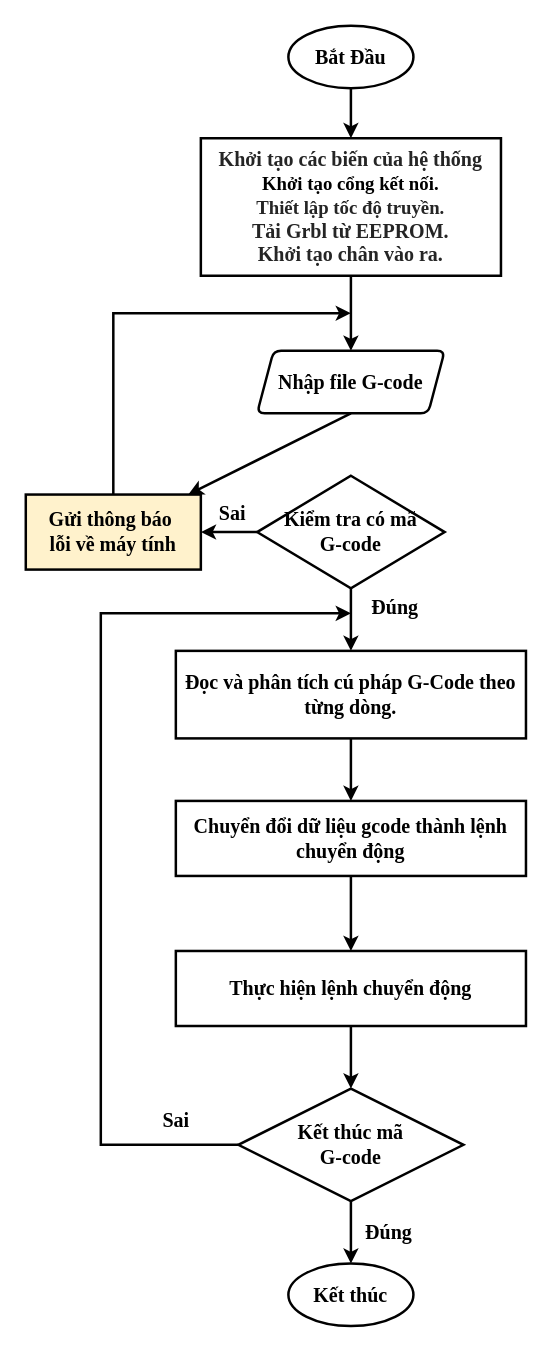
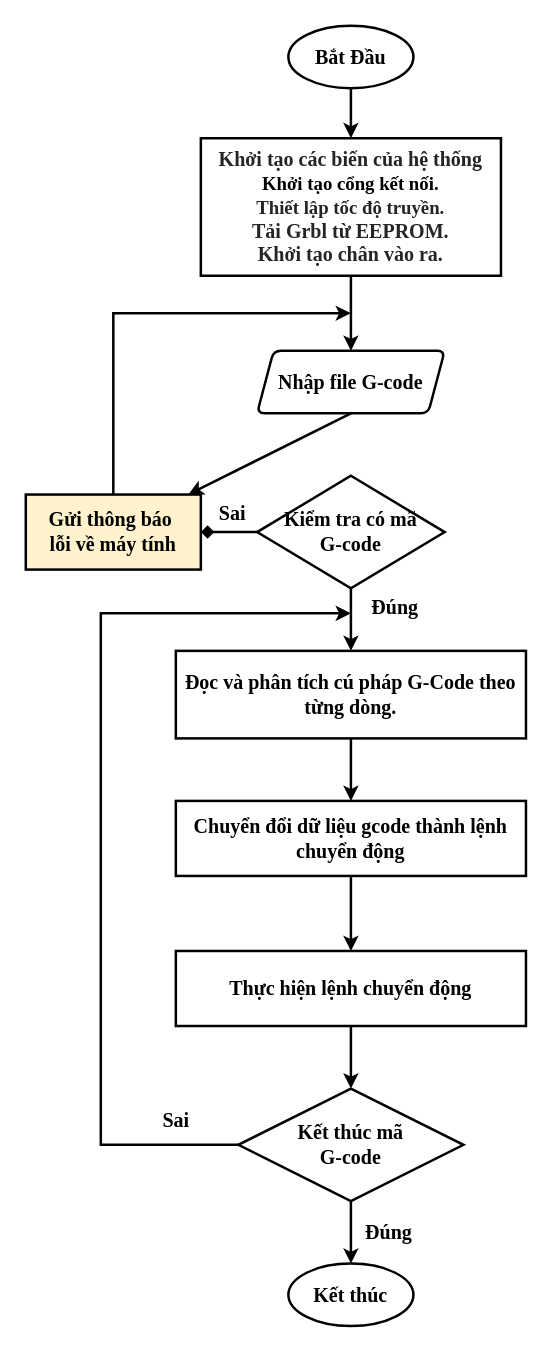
- <mxCell id="20" value="" style="endArrow=classic;html=1;rounded=0;fontFamily=Times New Roman;fontSize=16;strokeWidth=2;exitX=0;exitY=0.5;exitDx=0;exitDy=0;entryX=1;entryY=0.5;entryDx=0;entryDy=0;" edge="1" parent="1" source="18" target="19"><mxGeometry width="50" height="50" relative="1" as="geometry"><mxPoint x="150" y="490" as="sourcePoint" /><mxPoint x="200" y="440" as="targetPoint" /></mxGeometry></mxCell>
+ <mxCell id="20" value="" style="endArrow=diamond;html=1;rounded=0;fontFamily=Times New Roman;fontSize=16;strokeWidth=2;exitX=0;exitY=0.5;exitDx=0;exitDy=0;entryX=1;entryY=0.5;entryDx=0;entryDy=0;" edge="1" parent="1" source="18" target="19"><mxGeometry width="50" height="50" relative="1" as="geometry"><mxPoint x="150" y="490" as="sourcePoint" /><mxPoint x="200" y="440" as="targetPoint" /></mxGeometry></mxCell>
